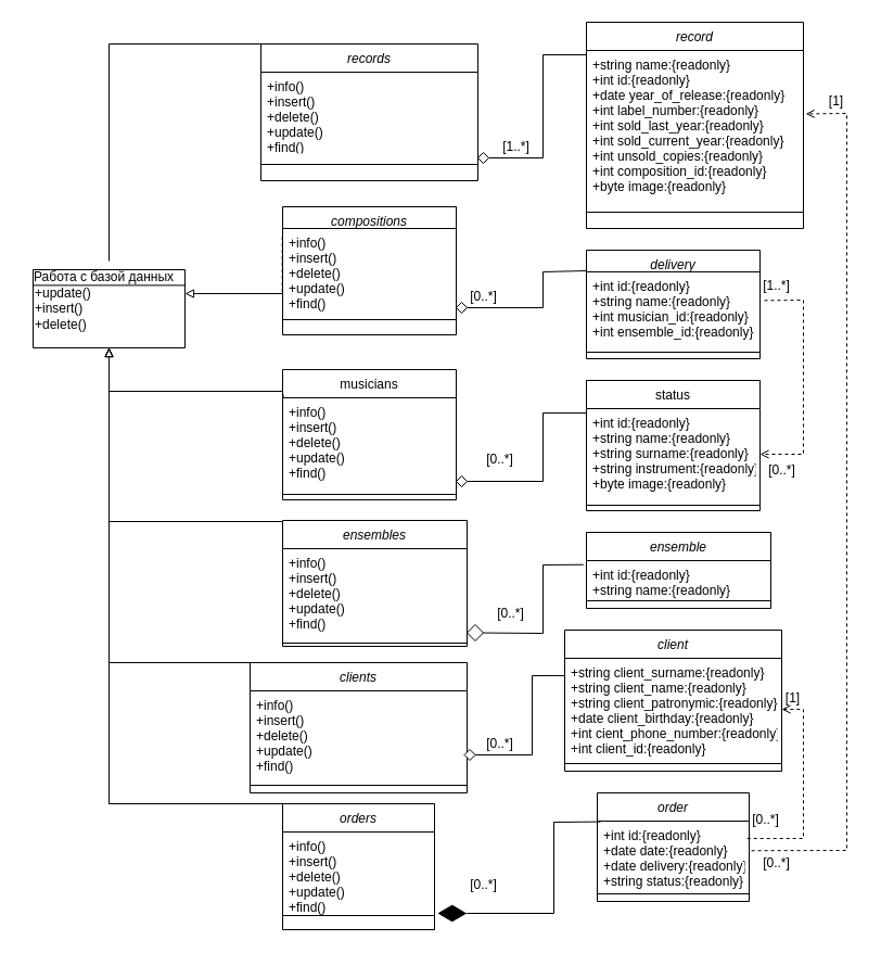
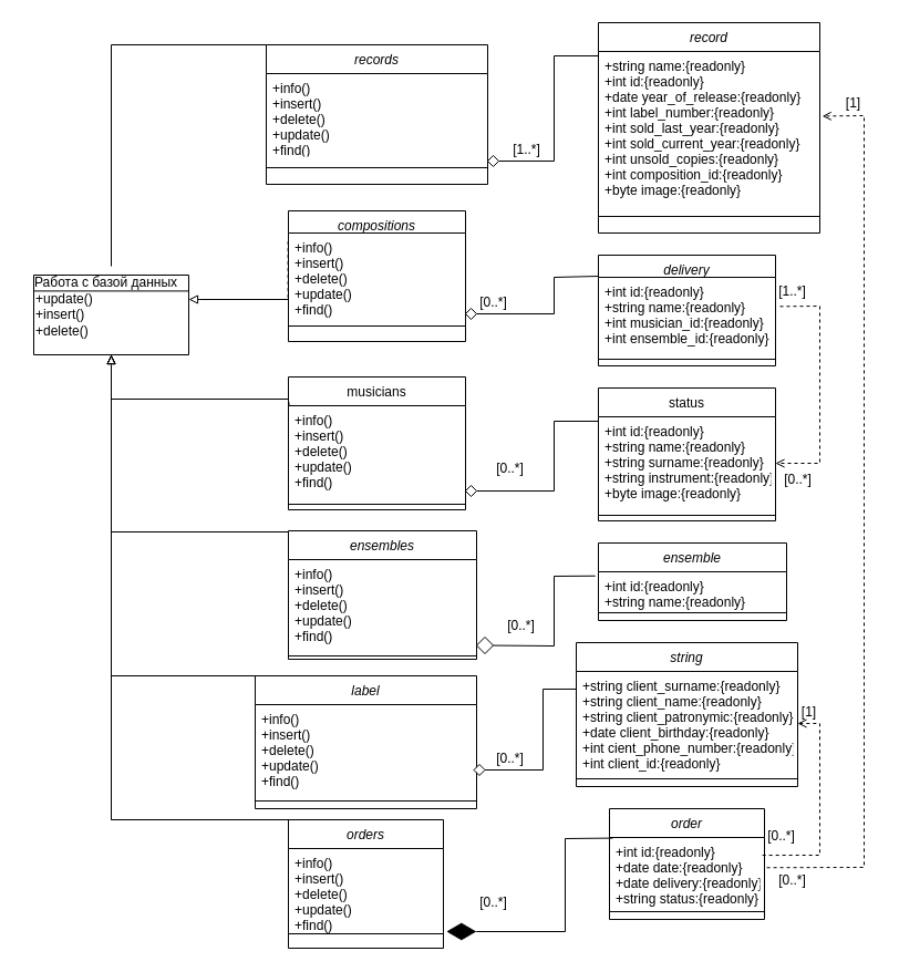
- <mxCell id="11" value="client" style="swimlane;fontStyle=2;align=center;verticalAlign=top;childLayout=stackLayout;horizontal=1;startSize=26;horizontalStack=0;resizeParent=1;resizeLast=0;collapsible=1;marginBottom=0;rounded=0;shadow=0;strokeWidth=1;" parent="1" vertex="1"><mxGeometry x="520" y="580" width="200" height="130" as="geometry"><mxRectangle x="200" y="220" width="160" height="26" as="alternateBounds" /></mxGeometry></mxCell>
+ <mxCell id="11" value="string" style="swimlane;fontStyle=2;align=center;verticalAlign=top;childLayout=stackLayout;horizontal=1;startSize=26;horizontalStack=0;resizeParent=1;resizeLast=0;collapsible=1;marginBottom=0;rounded=0;shadow=0;strokeWidth=1;" parent="1" vertex="1"><mxGeometry x="520" y="580" width="200" height="130" as="geometry"><mxRectangle x="200" y="220" width="160" height="26" as="alternateBounds" /></mxGeometry></mxCell>
- <mxCell id="53" value="clients" style="swimlane;fontStyle=2;align=center;verticalAlign=top;childLayout=stackLayout;horizontal=1;startSize=26;horizontalStack=0;resizeParent=1;resizeLast=0;collapsible=1;marginBottom=0;rounded=0;shadow=0;strokeWidth=1;" vertex="1" parent="1"><mxGeometry x="230" y="610" width="200" height="120" as="geometry"><mxRectangle x="200" y="220" width="160" height="26" as="alternateBounds" /></mxGeometry></mxCell>
+ <mxCell id="53" value="label" style="swimlane;fontStyle=2;align=center;verticalAlign=top;childLayout=stackLayout;horizontal=1;startSize=26;horizontalStack=0;resizeParent=1;resizeLast=0;collapsible=1;marginBottom=0;rounded=0;shadow=0;strokeWidth=1;" vertex="1" parent="1"><mxGeometry x="230" y="610" width="200" height="120" as="geometry"><mxRectangle x="200" y="220" width="160" height="26" as="alternateBounds" /></mxGeometry></mxCell>
